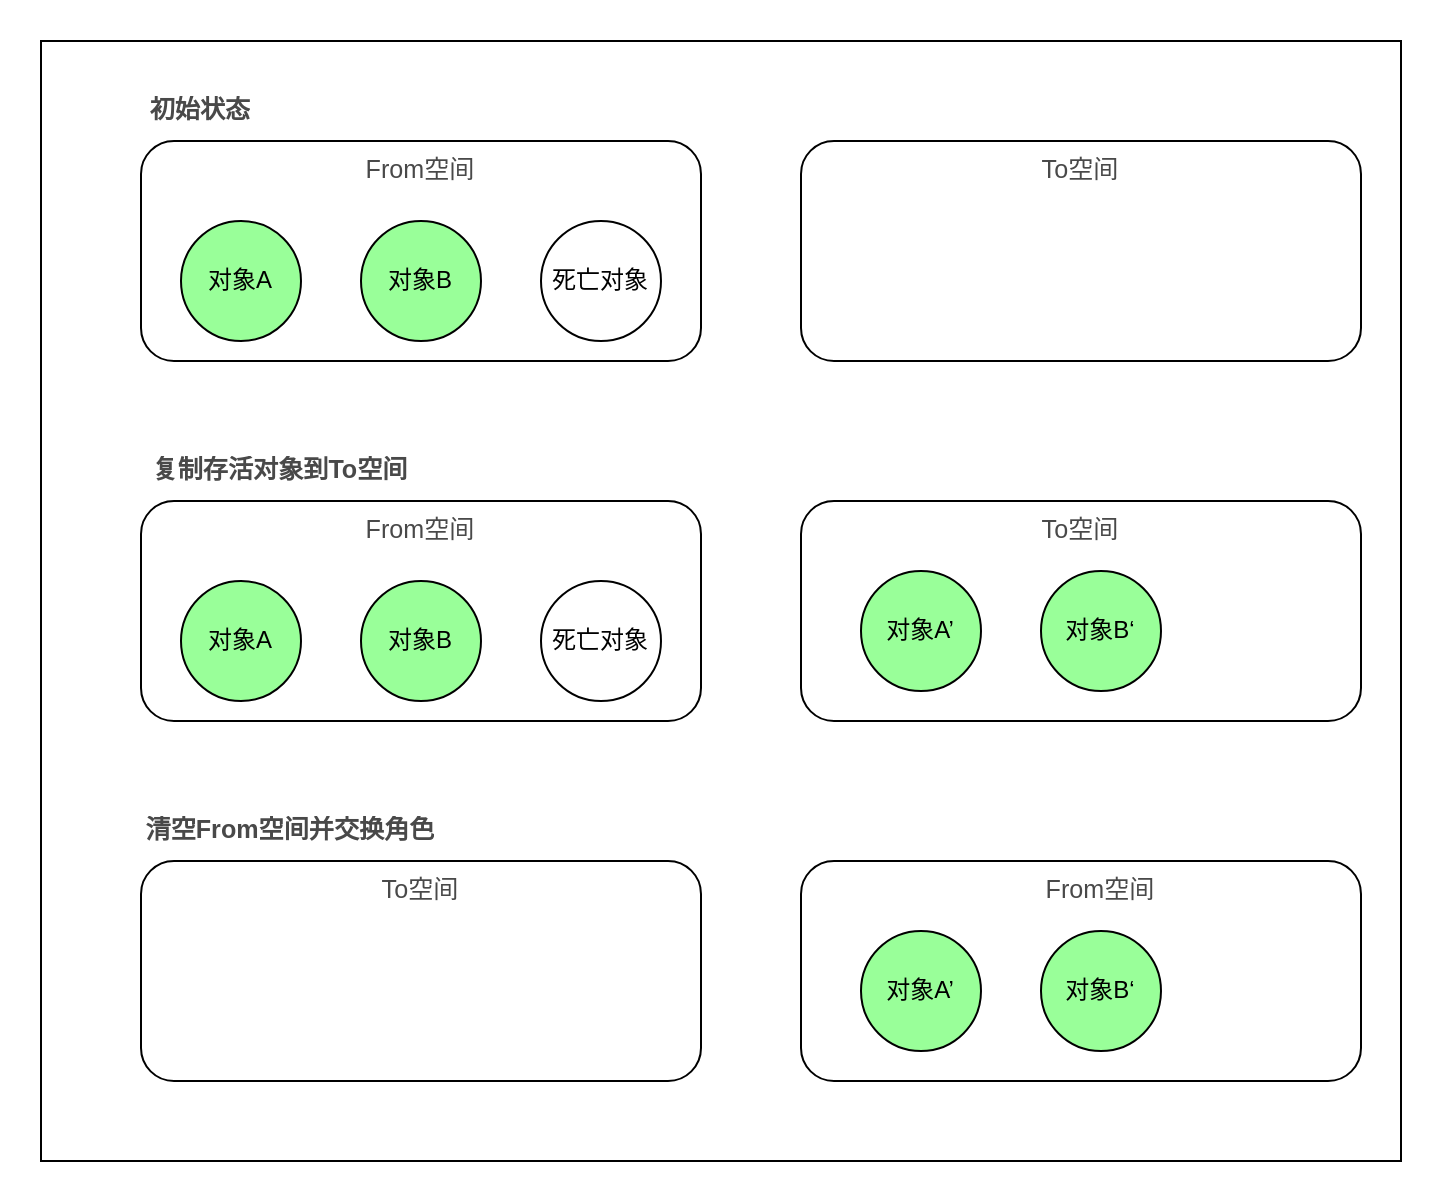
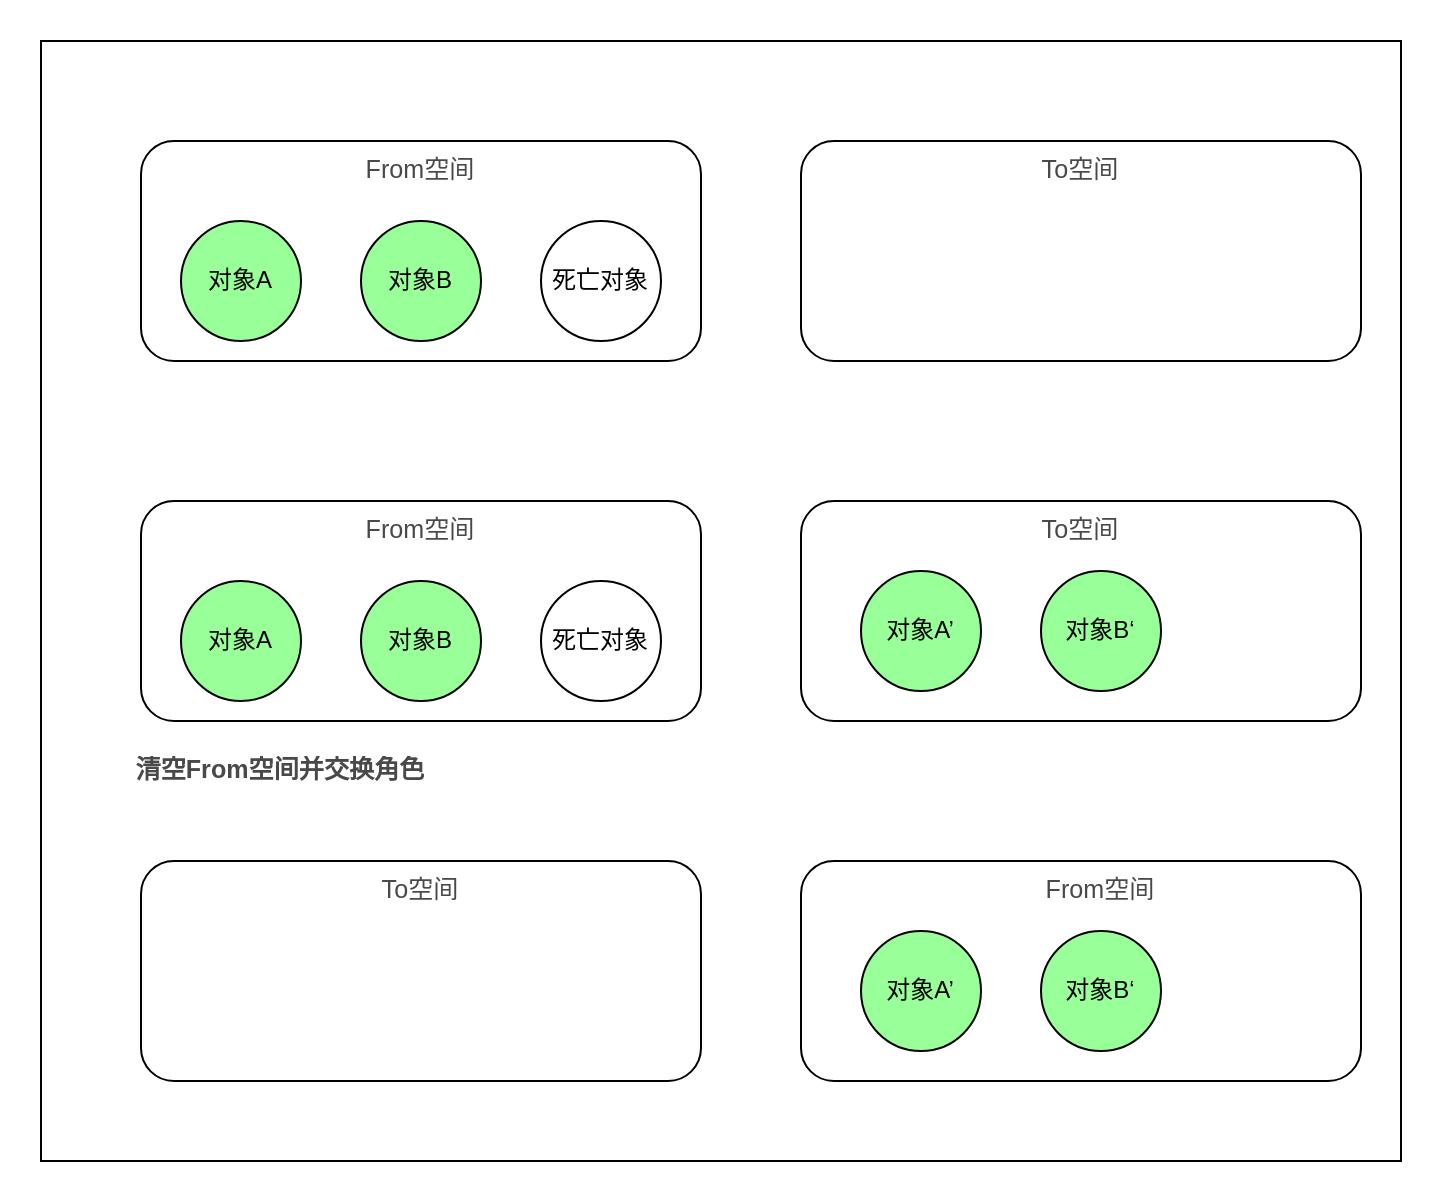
- <mxCell id="3" value="&lt;pre style=&quot;font-family: var(--ds-font-family-code); overflow: auto; padding: calc(var(--ds-md-zoom)*8px)calc(var(--ds-md-zoom)*12px); text-wrap: wrap; word-break: break-all; color: rgb(73, 73, 73); font-size: 12.573px; text-align: start; margin-top: 0px !important; margin-bottom: 0px !important;&quot;&gt;&lt;b&gt;初始状态&lt;/b&gt;&lt;/pre&gt;" style="text;strokeColor=none;align=center;fillColor=none;html=1;verticalAlign=middle;whiteSpace=wrap;rounded=0;" vertex="1" parent="1"><mxGeometry x="70" y="40" width="60" height="30" as="geometry" /></mxCell>
- <mxCell id="4" value="&lt;pre style=&quot;font-family: var(--ds-font-family-code); overflow: auto; padding: calc(var(--ds-md-zoom)*8px)calc(var(--ds-md-zoom)*12px); text-wrap: wrap; word-break: break-all; color: rgb(73, 73, 73); font-size: 12.573px; text-align: start; margin-top: 0px !important; margin-bottom: 0px !important;&quot;&gt;&lt;b&gt;复制存活对象到To空间&lt;/b&gt;&lt;/pre&gt;" style="text;strokeColor=none;align=center;fillColor=none;html=1;verticalAlign=middle;whiteSpace=wrap;rounded=0;" vertex="1" parent="1"><mxGeometry x="70" y="220" width="140" height="30" as="geometry" /></mxCell>
- <mxCell id="20" value="&lt;pre style=&quot;font-family: var(--ds-font-family-code); overflow: auto; padding: calc(var(--ds-md-zoom)*8px)calc(var(--ds-md-zoom)*12px); text-wrap: wrap; word-break: break-all; color: rgb(73, 73, 73); font-size: 12.573px; text-align: start; margin-top: 0px !important; margin-bottom: 0px !important;&quot;&gt;&lt;b&gt;清空From空间并交换角色&lt;/b&gt;&lt;/pre&gt;" style="text;strokeColor=none;align=center;fillColor=none;html=1;verticalAlign=middle;whiteSpace=wrap;rounded=0;" vertex="1" parent="1"><mxGeometry x="70" y="400" width="150" height="30" as="geometry" /></mxCell>
+ <mxCell id="20" value="&lt;pre style=&quot;font-family: var(--ds-font-family-code); overflow: auto; padding: calc(var(--ds-md-zoom)*8px)calc(var(--ds-md-zoom)*12px); text-wrap: wrap; word-break: break-all; color: rgb(73, 73, 73); font-size: 12.573px; text-align: start; margin-top: 0px !important; margin-bottom: 0px !important;&quot;&gt;&lt;b&gt;清空From空间并交换角色&lt;/b&gt;&lt;/pre&gt;" style="text;strokeColor=none;align=center;fillColor=none;html=1;verticalAlign=middle;whiteSpace=wrap;rounded=0;" vertex="1" parent="1"><mxGeometry x="65" y="370" width="150" height="30" as="geometry" /></mxCell>
